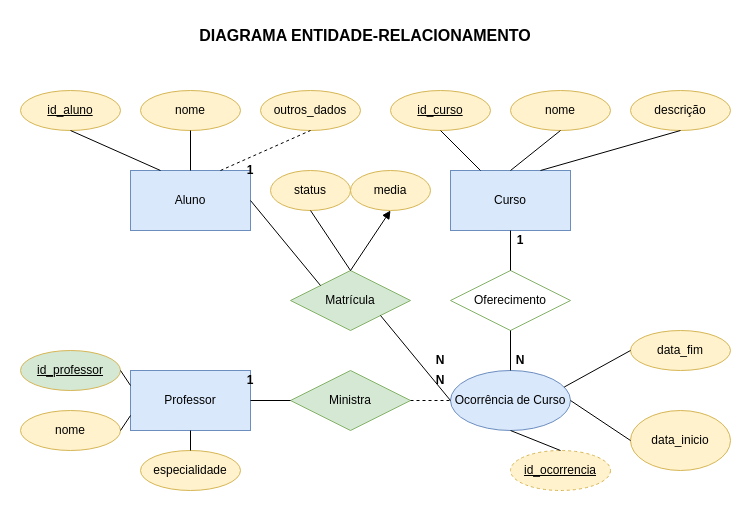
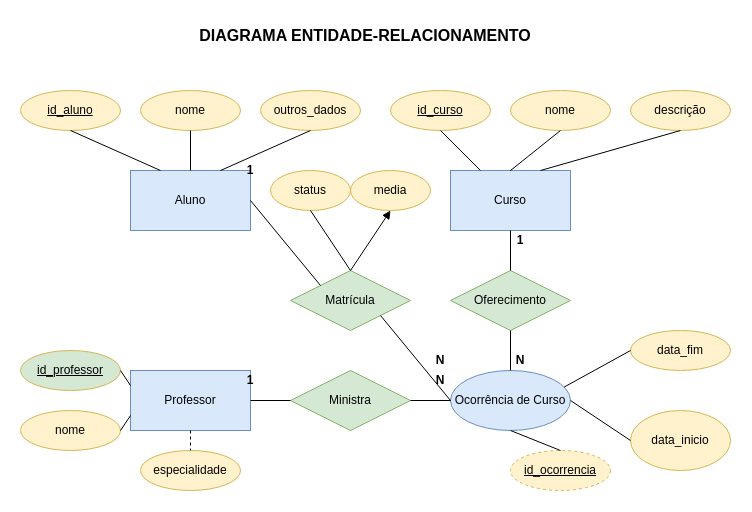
- <mxCell id="25" value="" style="endArrow=none;html=1;rounded=0;exitX=0.75;exitY=0;exitDx=0;exitDy=0;entryX=0.5;entryY=1;entryDx=0;entryDy=0;dashed=1;" edge="1" parent="1" source="2" target="8"><mxGeometry width="50" height="50" relative="1" as="geometry"><mxPoint x="180" y="170" as="sourcePoint" /><mxPoint x="230" y="120" as="targetPoint" /></mxGeometry></mxCell>
+ <mxCell id="25" value="" style="endArrow=none;html=1;rounded=0;exitX=0.75;exitY=0;exitDx=0;exitDy=0;entryX=0.5;entryY=1;entryDx=0;entryDy=0;" edge="1" parent="1" source="2" target="8"><mxGeometry width="50" height="50" relative="1" as="geometry"><mxPoint x="180" y="170" as="sourcePoint" /><mxPoint x="230" y="120" as="targetPoint" /></mxGeometry></mxCell>
- <mxCell id="21" value="Oferecimento" style="rhombus;whiteSpace=wrap;html=1;fillColor=#ffffff;strokeColor=#82b366;" vertex="1" parent="1"><mxGeometry x="450" y="270" width="120" height="60" as="geometry" /></mxCell>
+ <mxCell id="21" value="Oferecimento" style="rhombus;whiteSpace=wrap;html=1;fillColor=#d5e8d4;strokeColor=#82b366;" vertex="1" parent="1"><mxGeometry x="450" y="270" width="120" height="60" as="geometry" /></mxCell>
- <mxCell id="42" value="" style="endArrow=none;html=1;rounded=0;exitX=1;exitY=0.5;exitDx=0;exitDy=0;entryX=0;entryY=0.5;entryDx=0;entryDy=0;dashed=1;" edge="1" parent="1" source="22" target="4"><mxGeometry width="50" height="50" relative="1" as="geometry"><mxPoint x="260" y="400" as="sourcePoint" /><mxPoint x="310" y="350" as="targetPoint" /></mxGeometry></mxCell>
+ <mxCell id="42" value="" style="endArrow=none;html=1;rounded=0;exitX=1;exitY=0.5;exitDx=0;exitDy=0;entryX=0;entryY=0.5;entryDx=0;entryDy=0;" edge="1" parent="1" source="22" target="4"><mxGeometry width="50" height="50" relative="1" as="geometry"><mxPoint x="260" y="400" as="sourcePoint" /><mxPoint x="310" y="350" as="targetPoint" /></mxGeometry></mxCell>
- <mxCell id="34" value="" style="endArrow=none;html=1;rounded=0;exitX=0.5;exitY=1;exitDx=0;exitDy=0;entryX=0.5;entryY=0;entryDx=0;entryDy=0;" edge="1" parent="1" source="5" target="17"><mxGeometry width="50" height="50" relative="1" as="geometry"><mxPoint x="130" y="430" as="sourcePoint" /><mxPoint x="180" y="380" as="targetPoint" /></mxGeometry></mxCell>
+ <mxCell id="34" value="" style="endArrow=none;html=1;rounded=0;exitX=0.5;exitY=1;exitDx=0;exitDy=0;entryX=0.5;entryY=0;entryDx=0;entryDy=0;dashed=1;" edge="1" parent="1" source="5" target="17"><mxGeometry width="50" height="50" relative="1" as="geometry"><mxPoint x="130" y="430" as="sourcePoint" /><mxPoint x="180" y="380" as="targetPoint" /></mxGeometry></mxCell>
